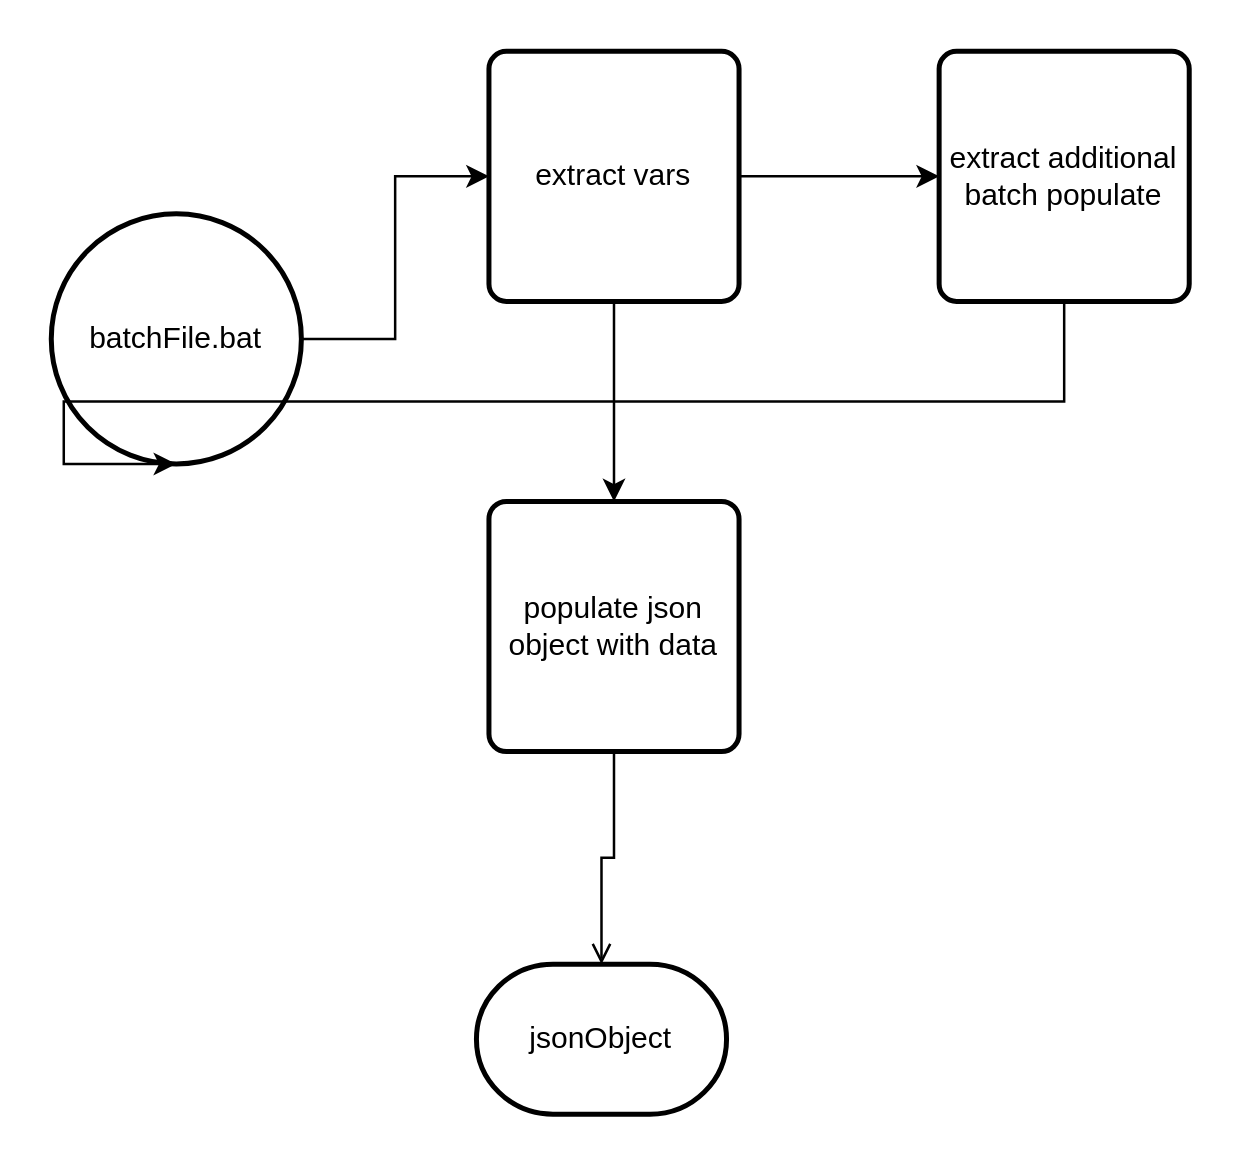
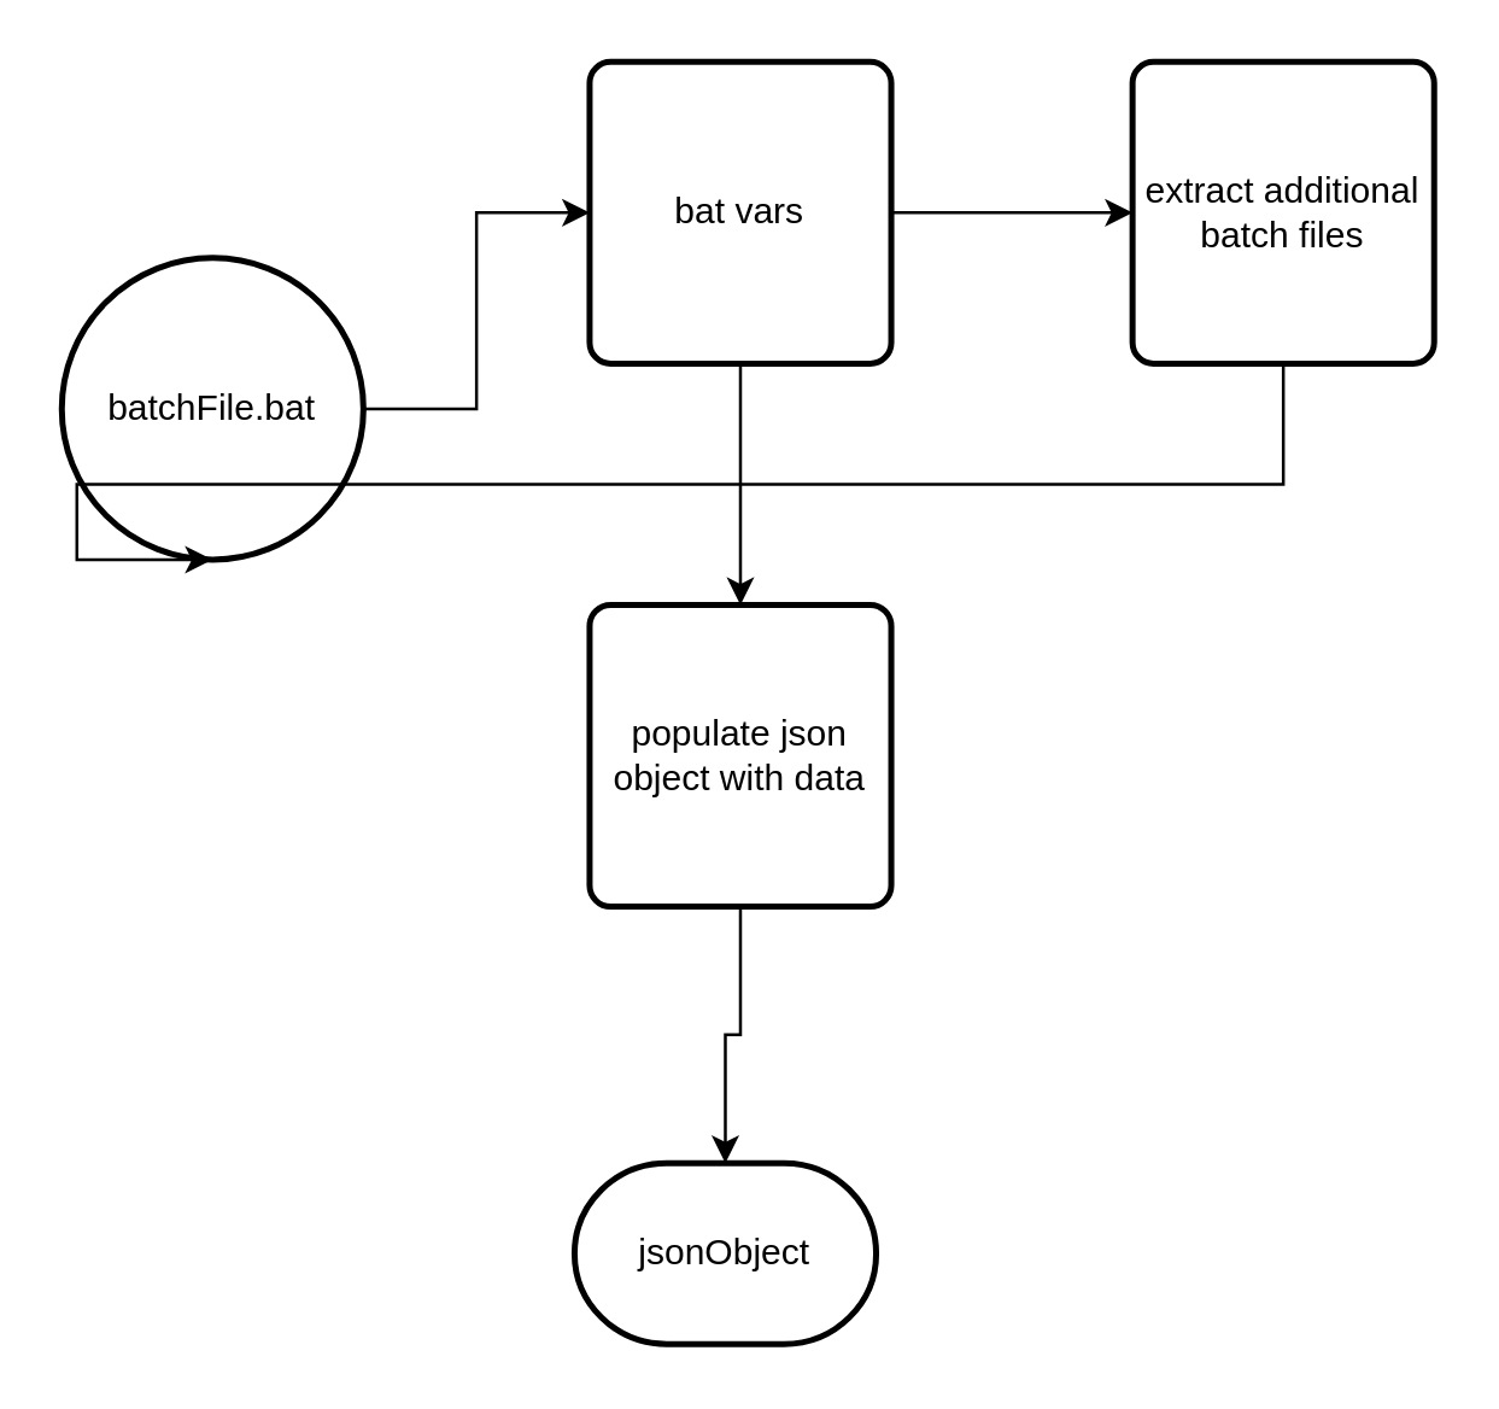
- <mxCell id="6" value="extract vars" style="rounded=1;whiteSpace=wrap;html=1;absoluteArcSize=1;arcSize=14;strokeWidth=2;" vertex="1" parent="1"><mxGeometry x="195" y="20" width="100" height="100" as="geometry" /></mxCell>
+ <mxCell id="6" value="bat vars" style="rounded=1;whiteSpace=wrap;html=1;absoluteArcSize=1;arcSize=14;strokeWidth=2;" vertex="1" parent="1"><mxGeometry x="195" y="20" width="100" height="100" as="geometry" /></mxCell>
- <mxCell id="10" value="extract additional batch populate" style="rounded=1;whiteSpace=wrap;html=1;absoluteArcSize=1;arcSize=14;strokeWidth=2;" vertex="1" parent="1"><mxGeometry x="375" y="20" width="100" height="100" as="geometry" /></mxCell>
+ <mxCell id="10" value="extract additional batch files" style="rounded=1;whiteSpace=wrap;html=1;absoluteArcSize=1;arcSize=14;strokeWidth=2;" vertex="1" parent="1"><mxGeometry x="375" y="20" width="100" height="100" as="geometry" /></mxCell>
- <mxCell id="7" style="edgeStyle=orthogonalEdgeStyle;rounded=0;orthogonalLoop=1;jettySize=auto;html=1;exitX=0.5;exitY=1;exitDx=0;exitDy=0;entryX=0.5;entryY=0;entryDx=0;entryDy=0;entryPerimeter=0;endArrow=open;" edge="1" parent="1" source="8" target="11"><mxGeometry relative="1" as="geometry" /></mxCell>
+ <mxCell id="7" style="edgeStyle=orthogonalEdgeStyle;rounded=0;orthogonalLoop=1;jettySize=auto;html=1;exitX=0.5;exitY=1;exitDx=0;exitDy=0;entryX=0.5;entryY=0;entryDx=0;entryDy=0;entryPerimeter=0;" edge="1" parent="1" source="8" target="11"><mxGeometry relative="1" as="geometry" /></mxCell>
